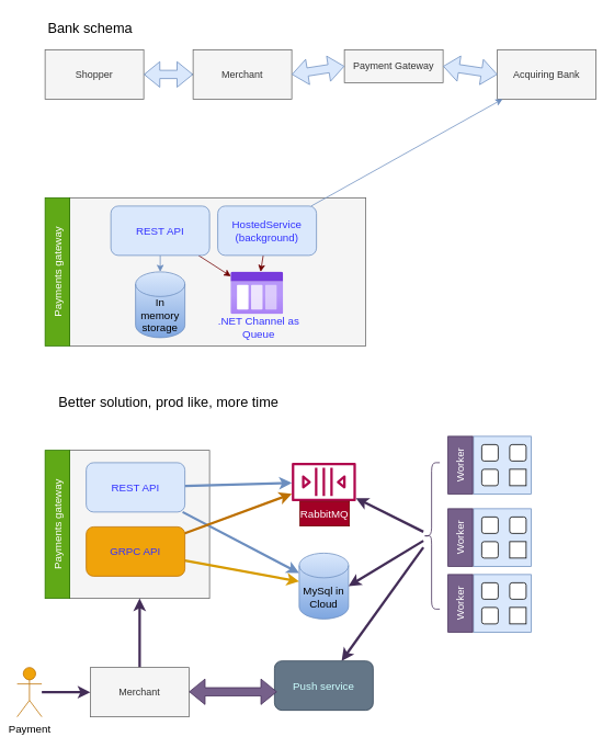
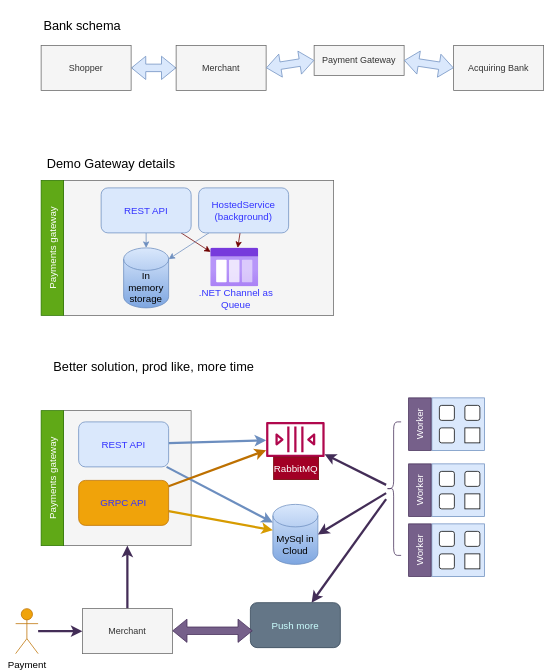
- <mxCell id="16" style="edgeStyle=none;html=1;fontSize=13;fontColor=#3333FF;fillColor=#dae8fc;gradientColor=#7ea6e0;strokeColor=#6c8ebf;" edge="1" parent="1" source="18" target="6"><mxGeometry relative="1" as="geometry" /></mxCell>
+ <mxCell id="16" style="edgeStyle=none;html=1;entryX=1;entryY=0;entryDx=0;entryDy=15;entryPerimeter=0;fontSize=13;fontColor=#3333FF;fillColor=#dae8fc;gradientColor=#7ea6e0;strokeColor=#6c8ebf;" edge="1" parent="1" source="18" target="19"><mxGeometry relative="1" as="geometry" /></mxCell>
+ <mxCell id="11" value="Demo Gateway details" style="text;html=1;strokeColor=none;fillColor=none;align=center;verticalAlign=middle;whiteSpace=wrap;rounded=0;fontSize=17;fontColor=#000000;" vertex="1" parent="1"><mxGeometry x="50" y="204" width="195" height="30" as="geometry" /></mxCell>
- <mxCell id="62" value="&lt;font&gt;Push service&lt;/font&gt;" style="rounded=1;whiteSpace=wrap;html=1;fontSize=13;fillColor=#647687;strokeColor=#314354;fontColor=#CCFFFF;" vertex="1" parent="1"><mxGeometry x="333" y="803" width="120" height="60" as="geometry" /></mxCell>
+ <mxCell id="62" value="&lt;font&gt;Push more&lt;/font&gt;" style="rounded=1;whiteSpace=wrap;html=1;fontSize=13;fillColor=#647687;strokeColor=#314354;fontColor=#CCFFFF;" vertex="1" parent="1"><mxGeometry x="333" y="803" width="120" height="60" as="geometry" /></mxCell>
